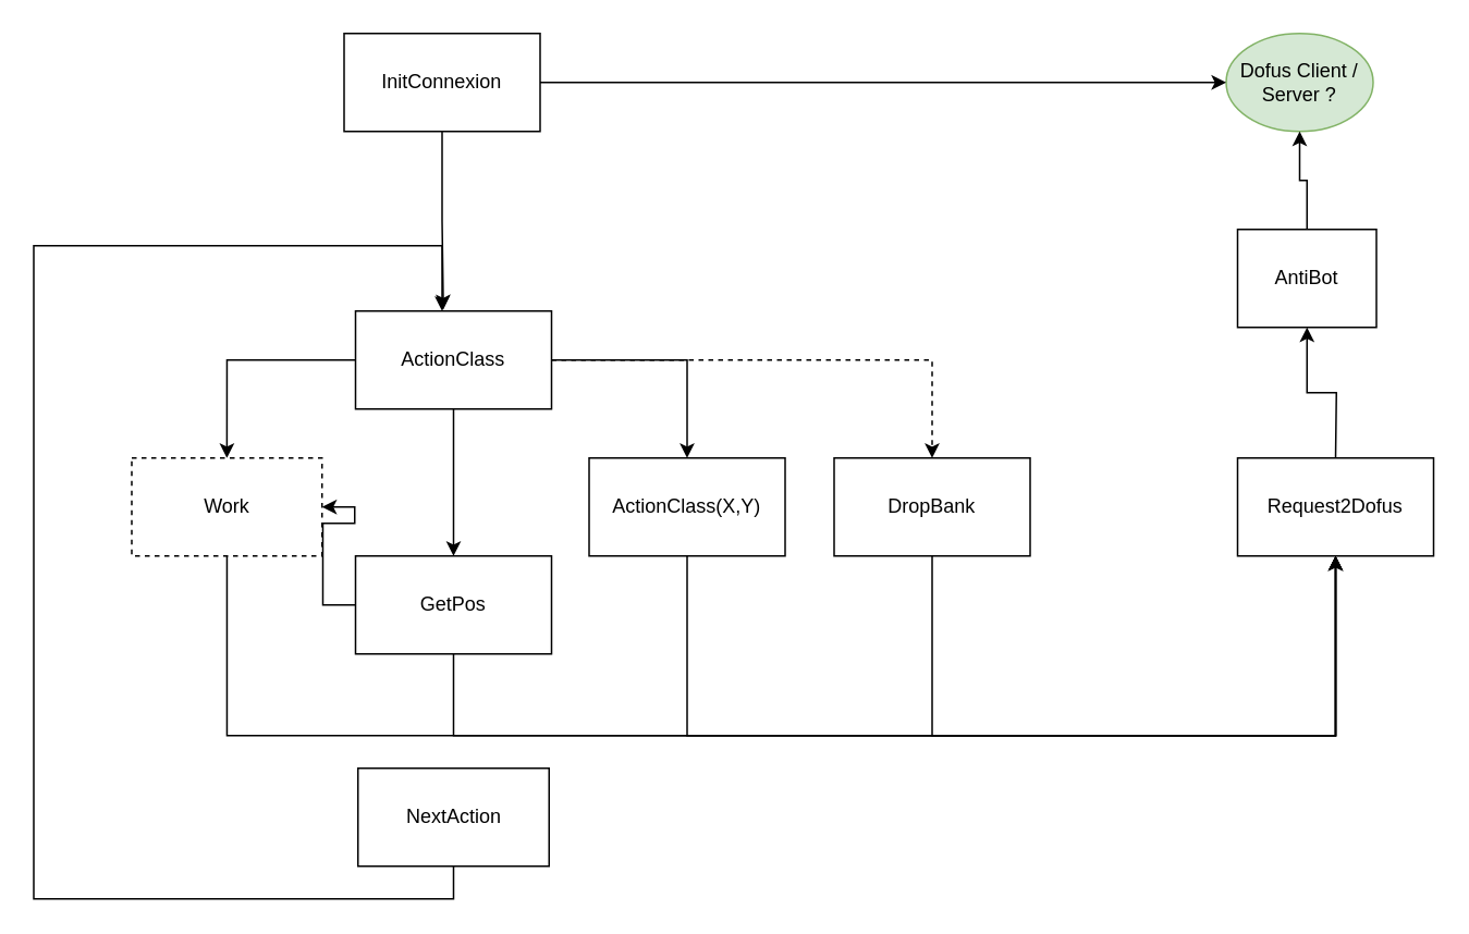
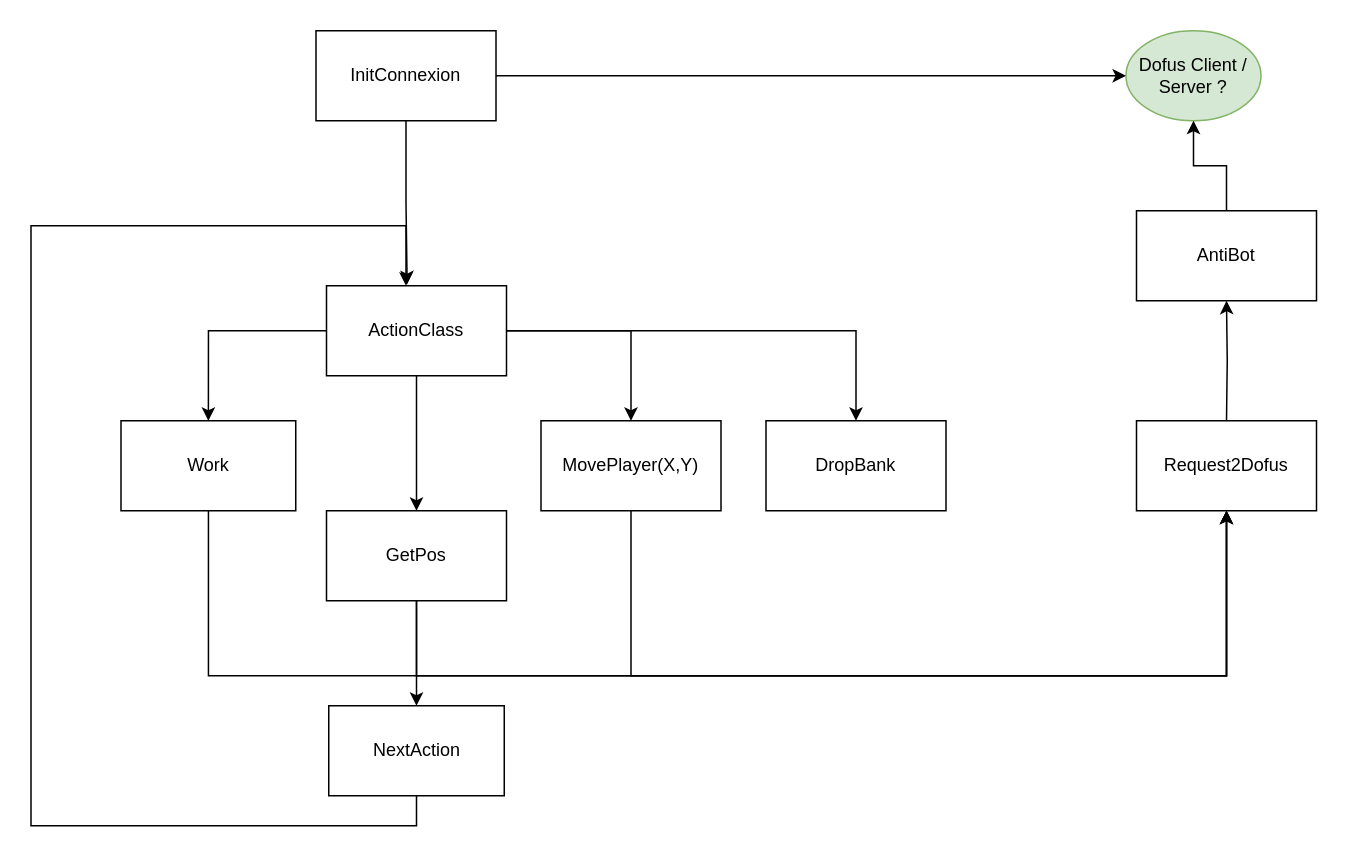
- <mxCell id="23" value="AntiBot" style="rounded=0;whiteSpace=wrap;html=1;" vertex="1" parent="1"><mxGeometry x="757" y="140" width="85" height="60" as="geometry" /></mxCell>
+ <mxCell id="23" value="AntiBot" style="rounded=0;whiteSpace=wrap;html=1;" vertex="1" parent="1"><mxGeometry x="757" y="140" width="120" height="60" as="geometry" /></mxCell>
- <mxCell id="11" style="edgeStyle=orthogonalEdgeStyle;rounded=0;orthogonalLoop=1;jettySize=auto;html=1;startArrow=none;startFill=0;dashed=1;" edge="1" parent="1" source="12" target="21"><mxGeometry relative="1" as="geometry" /></mxCell>
+ <mxCell id="11" style="edgeStyle=orthogonalEdgeStyle;rounded=0;orthogonalLoop=1;jettySize=auto;html=1;startArrow=none;startFill=0;" edge="1" parent="1" source="12" target="21"><mxGeometry relative="1" as="geometry" /></mxCell>
- <mxCell id="16" value="Work" style="rounded=0;whiteSpace=wrap;html=1;dashed=1;" vertex="1" parent="1"><mxGeometry x="80" y="280" width="116.5" height="60" as="geometry" /></mxCell>
+ <mxCell id="16" value="Work" style="rounded=0;whiteSpace=wrap;html=1;" vertex="1" parent="1"><mxGeometry x="80" y="280" width="116.5" height="60" as="geometry" /></mxCell>
- <mxCell id="14" value="ActionClass(X,Y)" style="rounded=0;whiteSpace=wrap;html=1;" vertex="1" parent="1"><mxGeometry x="360" y="280" width="120" height="60" as="geometry" /></mxCell>
+ <mxCell id="14" value="MovePlayer(X,Y)" style="rounded=0;whiteSpace=wrap;html=1;" vertex="1" parent="1"><mxGeometry x="360" y="280" width="120" height="60" as="geometry" /></mxCell>
- <mxCell id="18" style="edgeStyle=orthogonalEdgeStyle;rounded=0;orthogonalLoop=1;jettySize=auto;html=1;startArrow=none;startFill=0;" edge="1" parent="1" source="19" target="16"><mxGeometry relative="1" as="geometry" /></mxCell>
+ <mxCell id="18" style="edgeStyle=orthogonalEdgeStyle;rounded=0;orthogonalLoop=1;jettySize=auto;html=1;startArrow=none;startFill=0;" edge="1" parent="1" source="19" target="25"><mxGeometry relative="1" as="geometry" /></mxCell>
- <mxCell id="20" style="edgeStyle=orthogonalEdgeStyle;rounded=0;orthogonalLoop=1;jettySize=auto;html=1;startArrow=none;startFill=0;" edge="1" parent="1" source="21" target="4"><mxGeometry relative="1" as="geometry"><Array as="points"><mxPoint x="570" y="450" /><mxPoint x="817" y="450" /></Array></mxGeometry></mxCell>
